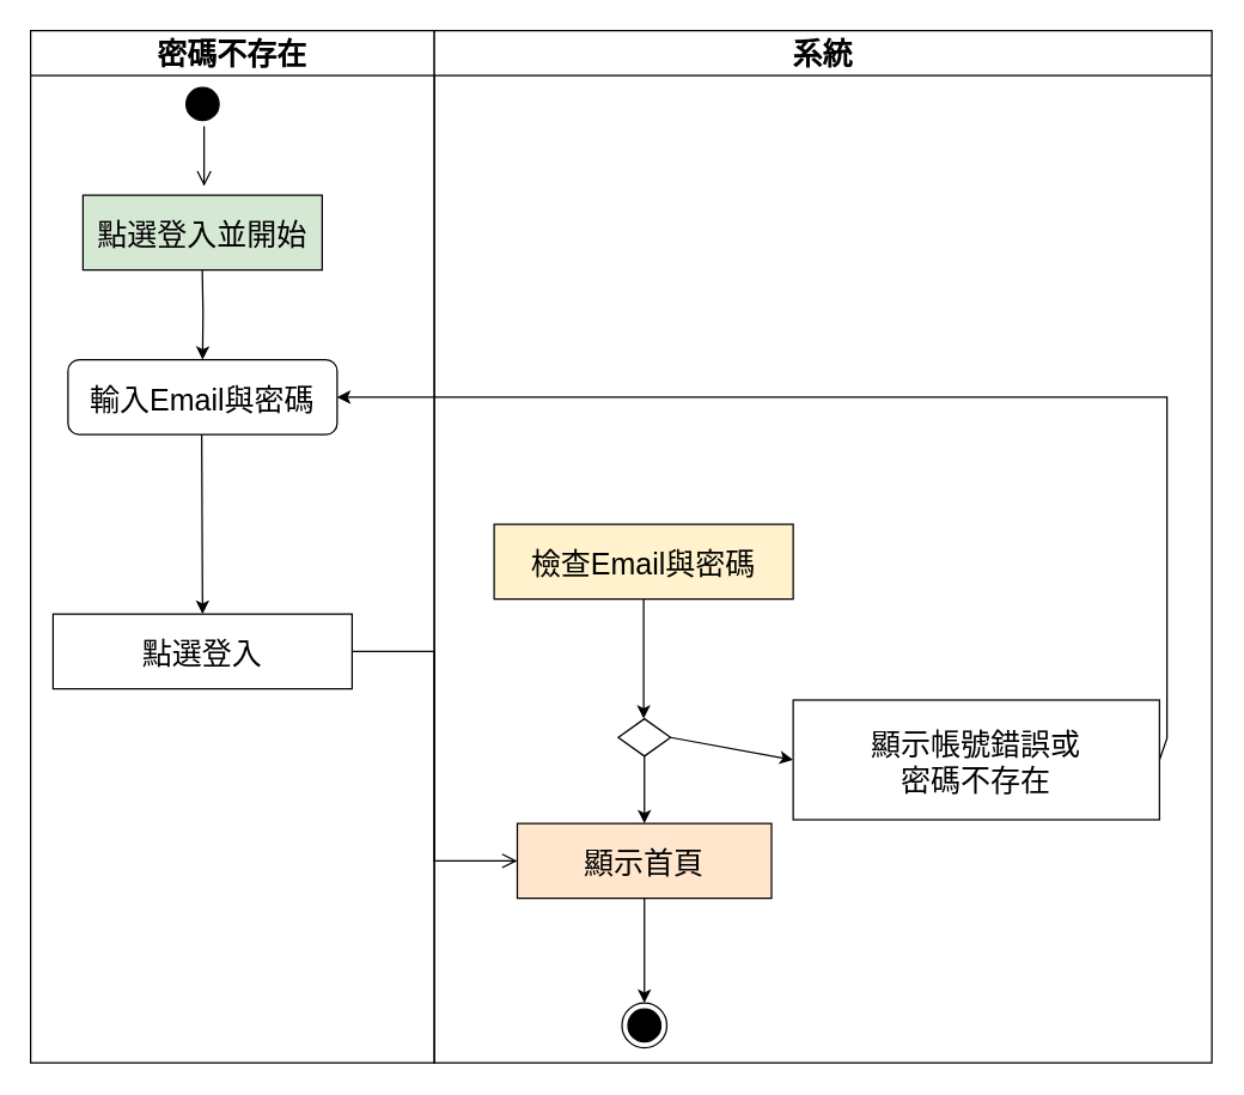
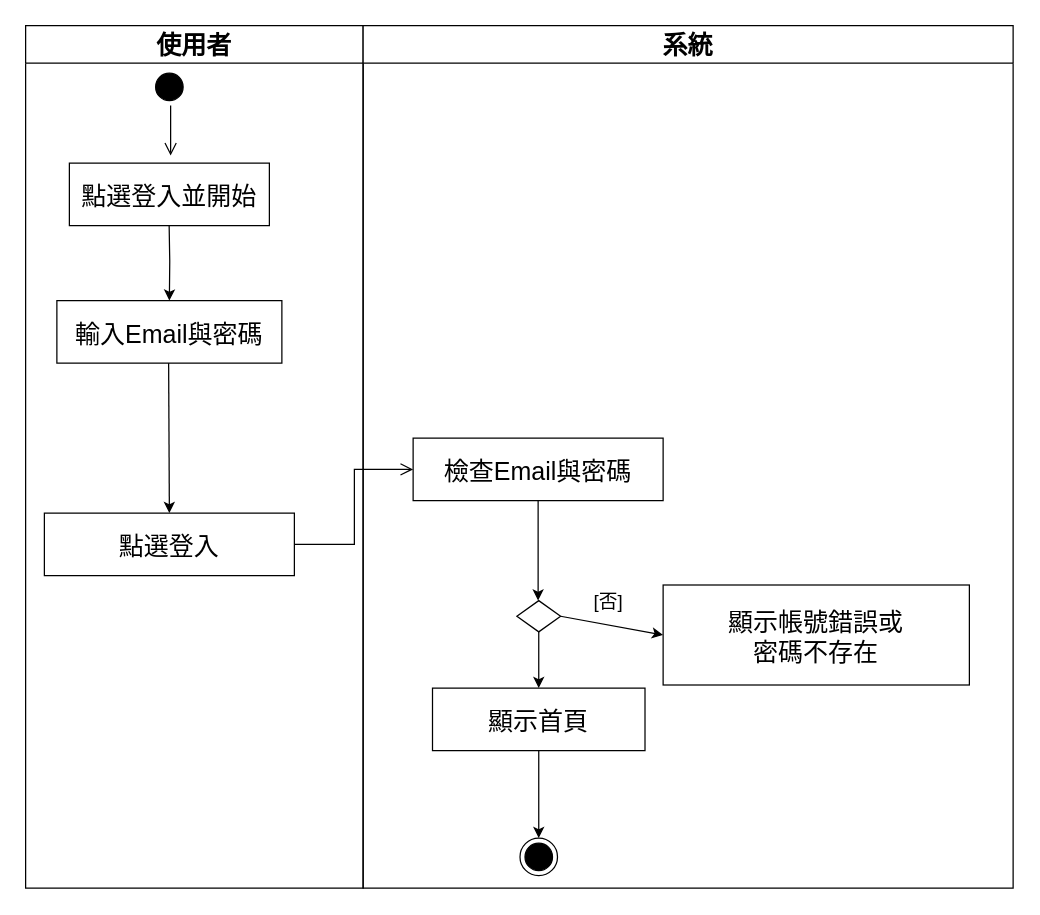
- <mxCell id="6" value="密碼不存在" style="swimlane;whiteSpace=wrap;startSize=30;fontSize=20;" parent="1" vertex="1"><mxGeometry x="20" y="20" width="270" height="690" as="geometry" /></mxCell>
+ <mxCell id="6" value="使用者" style="swimlane;whiteSpace=wrap;startSize=30;fontSize=20;" parent="1" vertex="1"><mxGeometry x="20" y="20" width="270" height="690" as="geometry" /></mxCell>
- <mxCell id="8" value="點選登入並開始" style="fontSize=20;fillColor=#d5e8d4;" parent="6" vertex="1"><mxGeometry x="35" y="110" width="160" height="50" as="geometry" /></mxCell>
+ <mxCell id="8" value="點選登入並開始" style="fontSize=20;" parent="6" vertex="1"><mxGeometry x="35" y="110" width="160" height="50" as="geometry" /></mxCell>
- <mxCell id="7" value="輸入Email與密碼" style="fontSize=20;rounded=1;" parent="6" vertex="1"><mxGeometry x="25" y="220" width="180" height="50" as="geometry" /></mxCell>
+ <mxCell id="7" value="輸入Email與密碼" style="fontSize=20;" parent="6" vertex="1"><mxGeometry x="25" y="220" width="180" height="50" as="geometry" /></mxCell>
- <mxCell id="23" value="" style="endArrow=classic;html=1;rounded=0;exitX=1;exitY=0.5;exitDx=0;exitDy=0;entryX=1;entryY=0.5;entryDx=0;entryDy=0;" parent="1" source="18" target="7" edge="1"><mxGeometry width="50" height="50" relative="1" as="geometry"><mxPoint x="440" y="410" as="sourcePoint" /><mxPoint x="440" y="490" as="targetPoint" /><Array as="points"><mxPoint x="780" y="493" /><mxPoint x="780" y="265" /></Array></mxGeometry></mxCell>
- <mxCell id="17" value="檢查Email與密碼" style="fontSize=20;fillColor=#fff2cc;" parent="11" vertex="1"><mxGeometry x="40" y="330" width="200" height="50" as="geometry" /></mxCell>
+ <mxCell id="17" value="檢查Email與密碼" style="fontSize=20;" parent="11" vertex="1"><mxGeometry x="40" y="330" width="200" height="50" as="geometry" /></mxCell>
+ <mxCell id="15" value="&lt;font style=&quot;font-size: 15px;&quot;&gt;[否]&lt;/font&gt;" style="whiteSpace=wrap;html=1;strokeColor=none;fillColor=none;" parent="11" vertex="1"><mxGeometry x="168.25" y="450" width="57.25" height="20" as="geometry" /></mxCell>
- <mxCell id="22" value="" style="edgeStyle=elbowEdgeStyle;elbow=horizontal;verticalAlign=bottom;endArrow=open;endSize=8;strokeColor=#000000;endFill=1;rounded=0;fillColor=#000000;exitX=1;exitY=0.5;exitDx=0;exitDy=0;" parent="1" source="10" target="16" edge="1"><mxGeometry x="100" y="40" as="geometry"><mxPoint x="350" y="165" as="targetPoint" /><mxPoint x="225" y="165" as="sourcePoint" /></mxGeometry></mxCell>
+ <mxCell id="22" value="" style="edgeStyle=elbowEdgeStyle;elbow=horizontal;verticalAlign=bottom;endArrow=open;endSize=8;strokeColor=#000000;endFill=1;rounded=0;fillColor=#000000;exitX=1;exitY=0.5;exitDx=0;exitDy=0;entryX=0;entryY=0.5;entryDx=0;entryDy=0;" parent="1" source="10" target="17" edge="1"><mxGeometry x="100" y="40" as="geometry"><mxPoint x="350" y="165" as="targetPoint" /><mxPoint x="225" y="165" as="sourcePoint" /></mxGeometry></mxCell>
- <mxCell id="16" value="顯示首頁" style="fontSize=20;fillColor=#ffe6cc;" parent="11" vertex="1"><mxGeometry x="55.5" y="530" width="170" height="50" as="geometry" /></mxCell>
+ <mxCell id="16" value="顯示首頁" style="fontSize=20;" parent="11" vertex="1"><mxGeometry x="55.5" y="530" width="170" height="50" as="geometry" /></mxCell>
